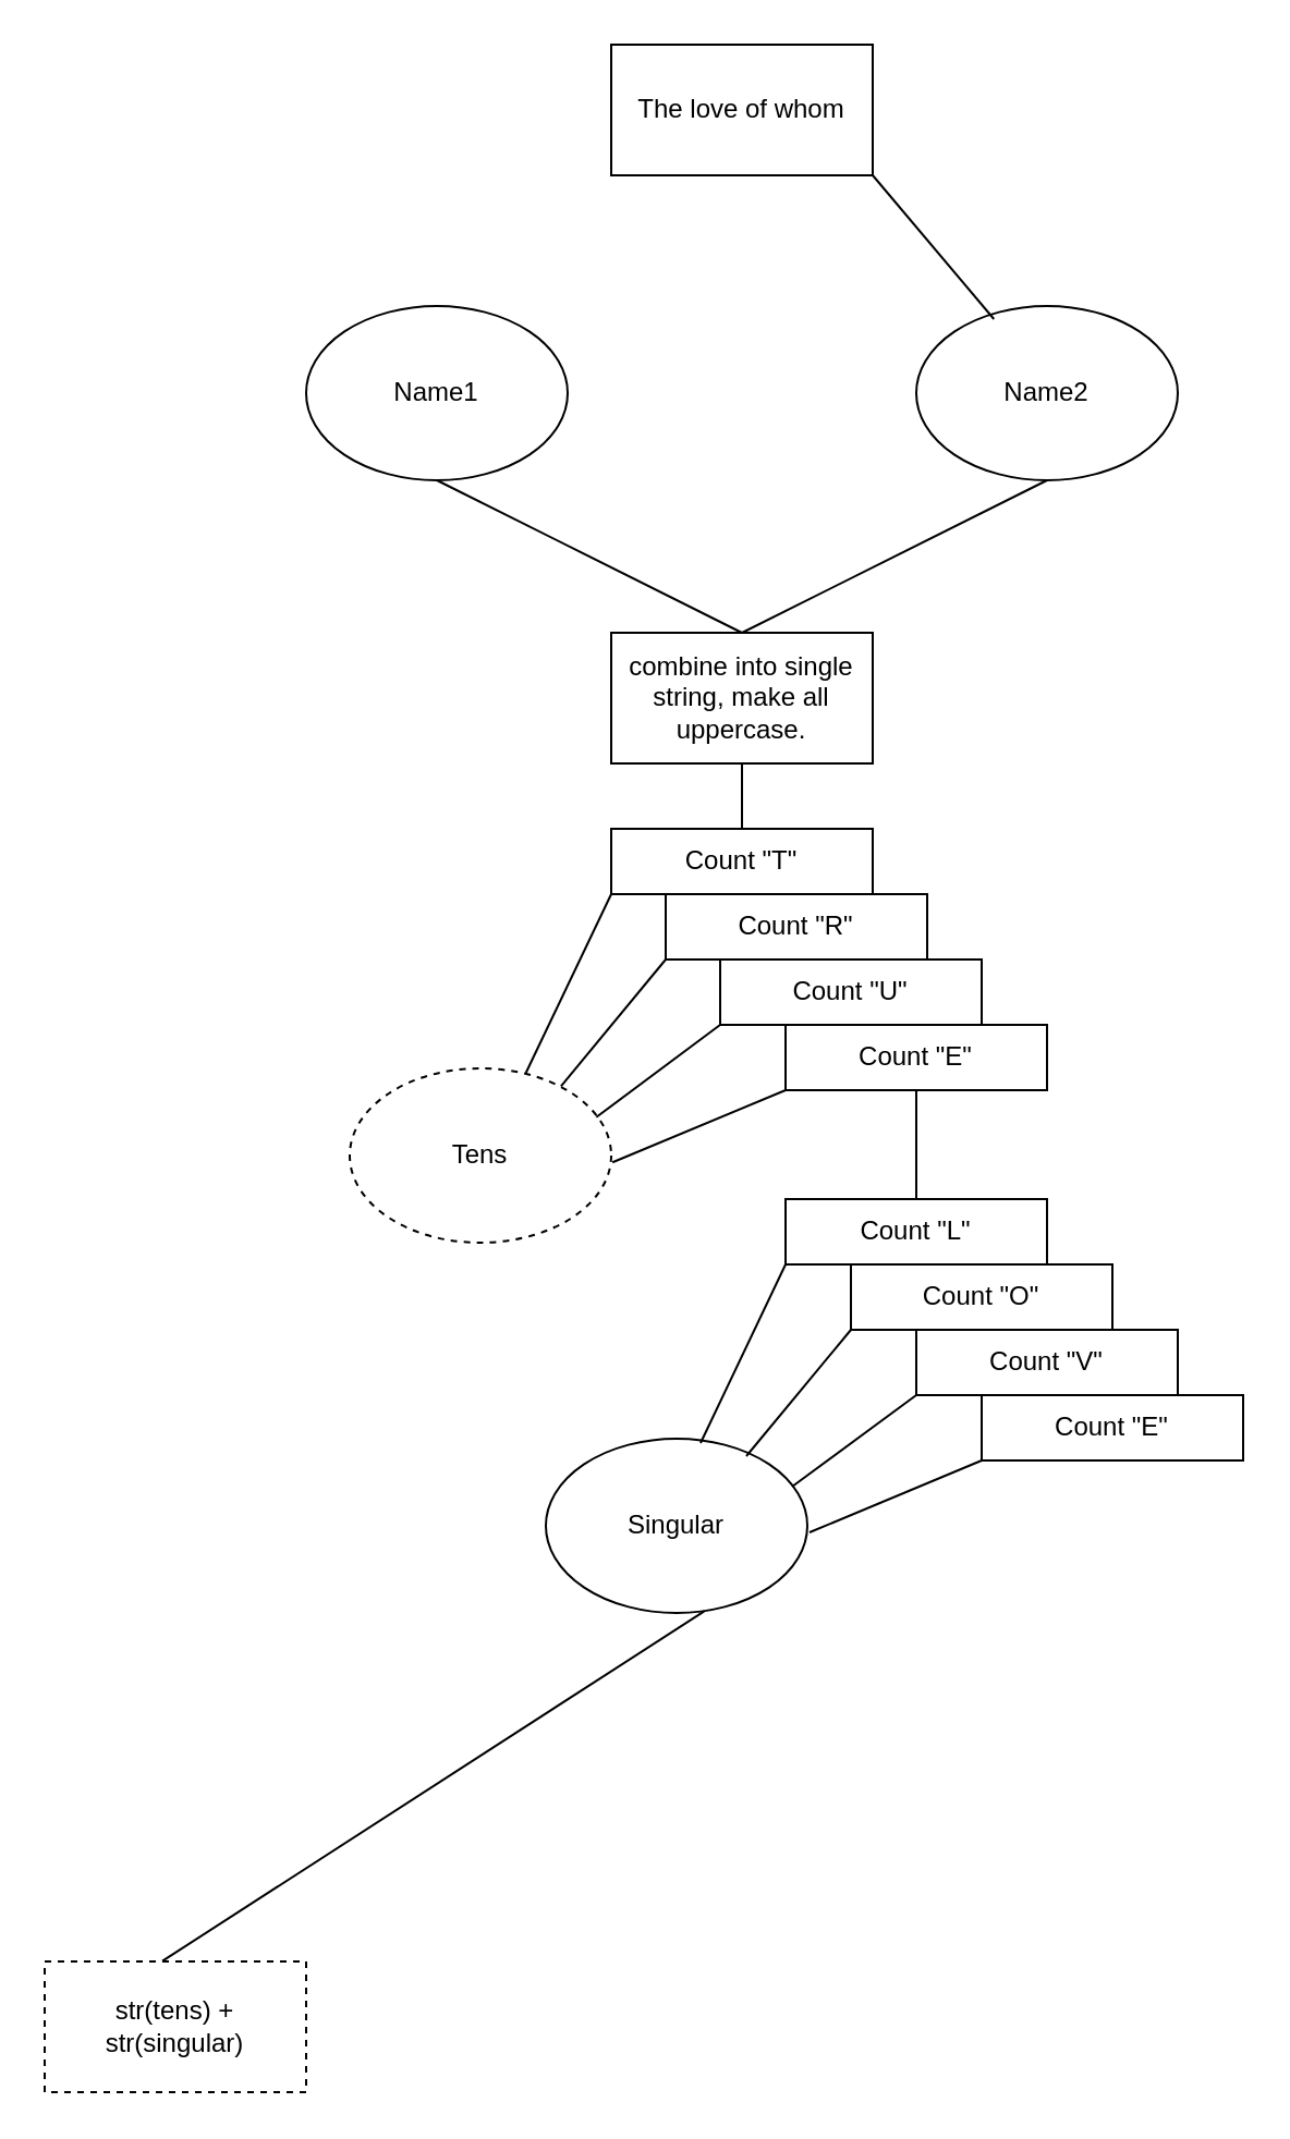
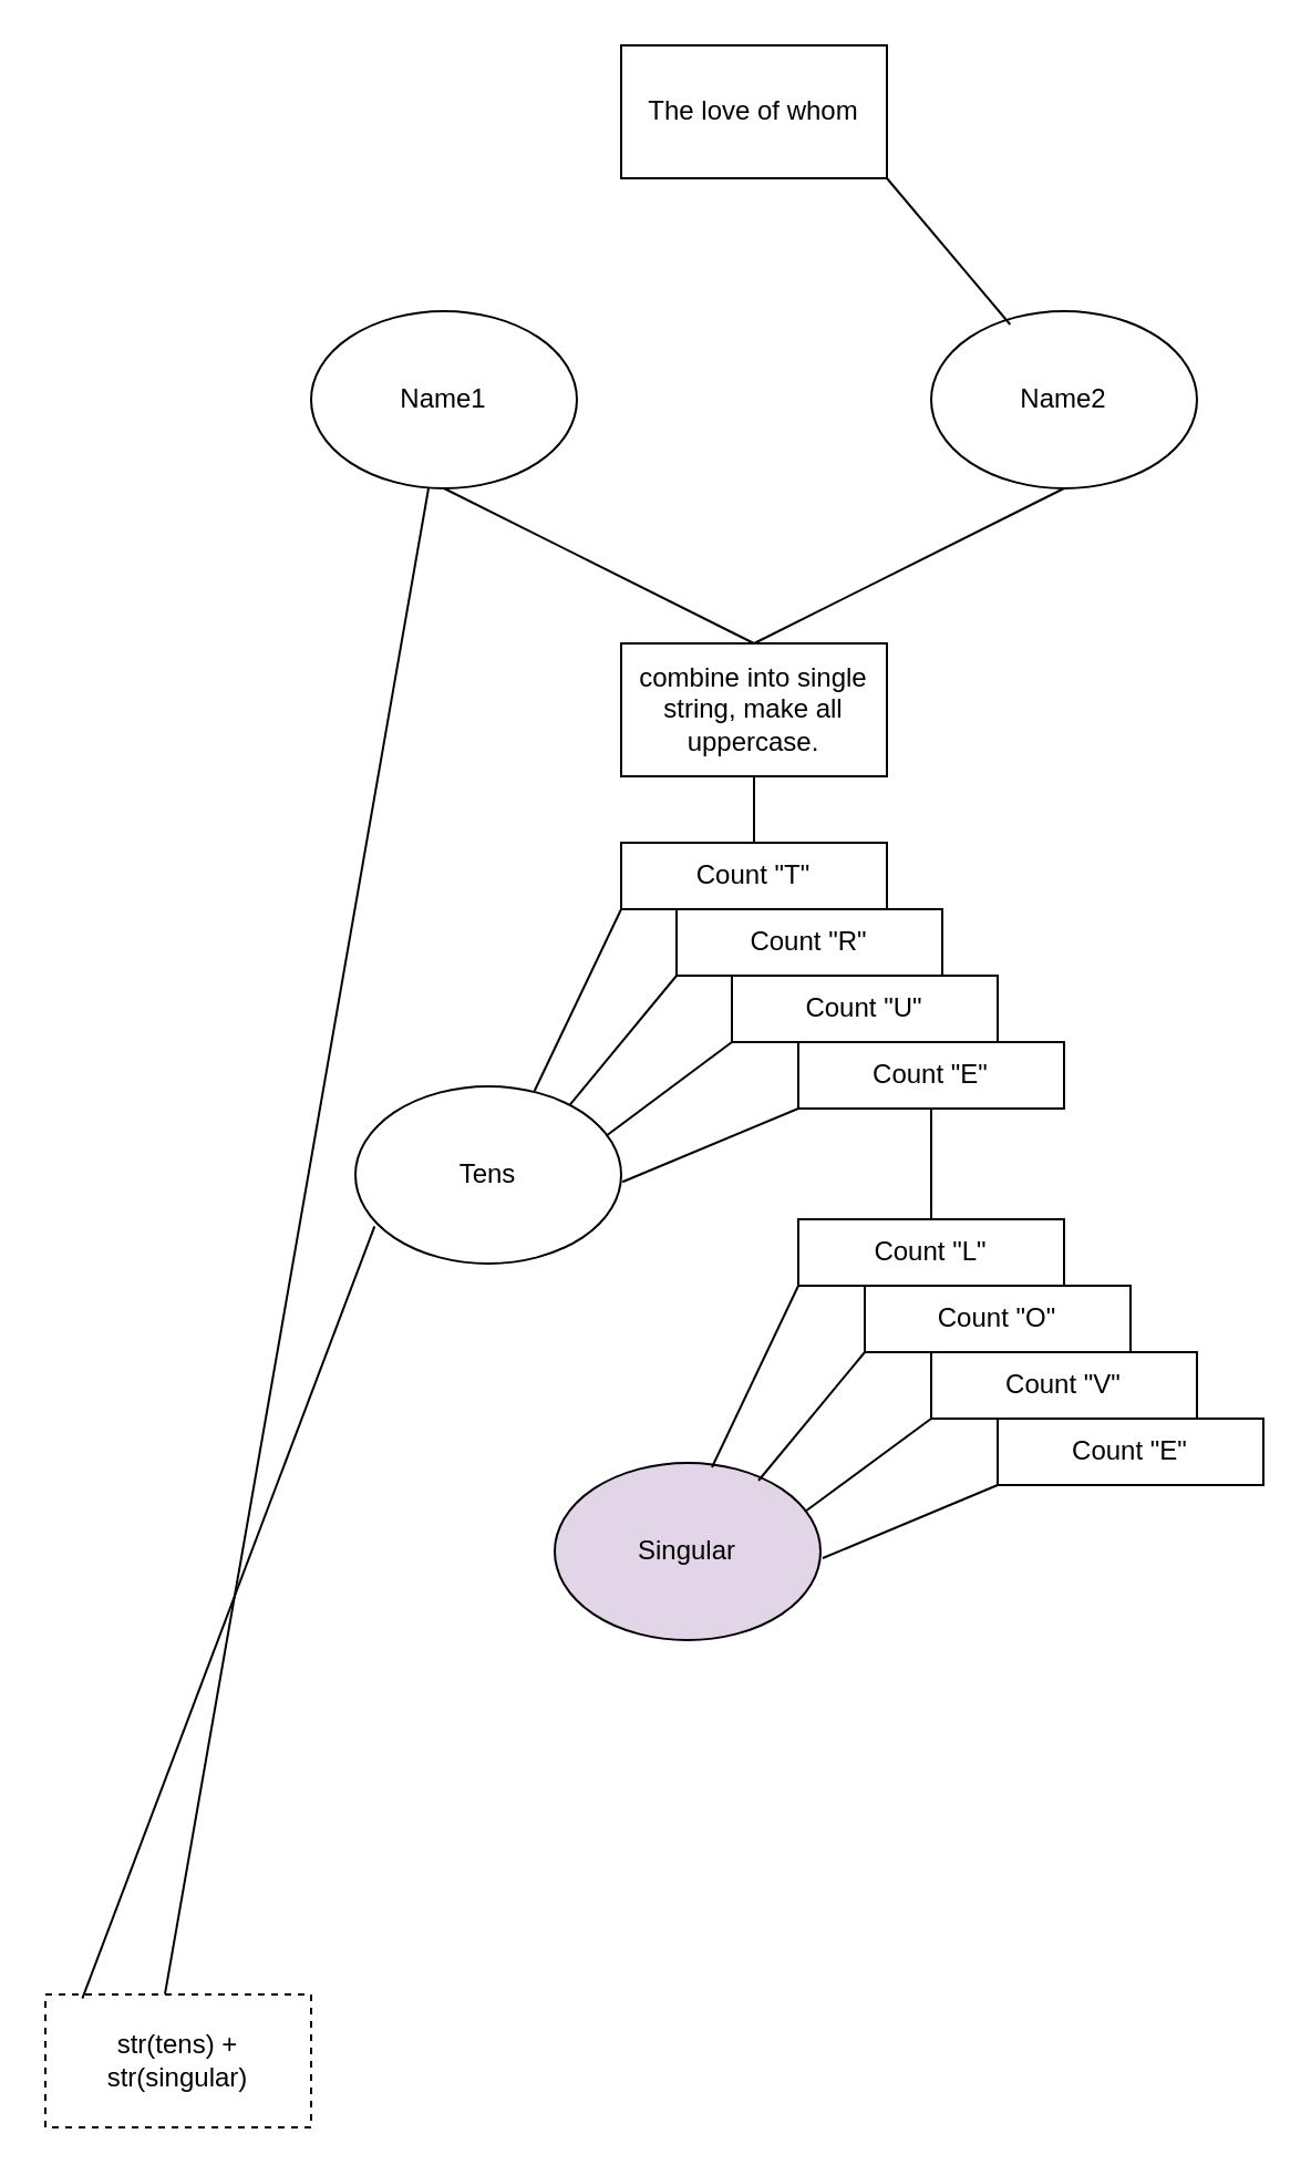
- <mxCell id="14" value="Tens" style="ellipse;whiteSpace=wrap;html=1;dashed=1;" parent="1" vertex="1"><mxGeometry x="160" y="490" width="120" height="80" as="geometry" /></mxCell>
+ <mxCell id="14" value="Tens" style="ellipse;whiteSpace=wrap;html=1;" parent="1" vertex="1"><mxGeometry x="160" y="490" width="120" height="80" as="geometry" /></mxCell>
- <mxCell id="15" value="Singular" style="ellipse;whiteSpace=wrap;html=1;" parent="1" vertex="1"><mxGeometry x="250" y="660" width="120" height="80" as="geometry" /></mxCell>
+ <mxCell id="15" value="Singular" style="ellipse;whiteSpace=wrap;html=1;fillColor=#e1d5e7;" parent="1" vertex="1"><mxGeometry x="250" y="660" width="120" height="80" as="geometry" /></mxCell>
+ <mxCell id="30" value="" style="endArrow=none;html=1;rounded=0;entryX=0.072;entryY=0.79;entryDx=0;entryDy=0;entryPerimeter=0;exitX=0.139;exitY=0.031;exitDx=0;exitDy=0;exitPerimeter=0;" parent="1" source="29" target="14" edge="1"><mxGeometry width="50" height="50" relative="1" as="geometry"><mxPoint x="290" y="810" as="sourcePoint" /><mxPoint x="340" y="760" as="targetPoint" /></mxGeometry></mxCell>
- <mxCell id="31" value="" style="endArrow=none;html=1;rounded=0;exitX=0.45;exitY=-0.003;exitDx=0;exitDy=0;exitPerimeter=0;entryX=0.606;entryY=0.99;entryDx=0;entryDy=0;entryPerimeter=0;" parent="1" source="29" target="15" edge="1"><mxGeometry width="50" height="50" relative="1" as="geometry"><mxPoint x="260" y="800" as="sourcePoint" /><mxPoint x="310" y="750" as="targetPoint" /></mxGeometry></mxCell>
+ <mxCell id="31" value="" style="endArrow=none;html=1;rounded=0;exitX=0.45;exitY=-0.003;exitDx=0;exitDy=0;exitPerimeter=0;" parent="1" source="29" target="3" edge="1"><mxGeometry width="50" height="50" relative="1" as="geometry"><mxPoint x="260" y="800" as="sourcePoint" /><mxPoint x="310" y="750" as="targetPoint" /></mxGeometry></mxCell>
